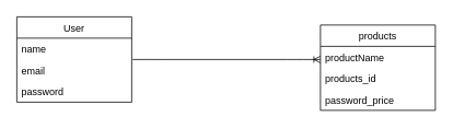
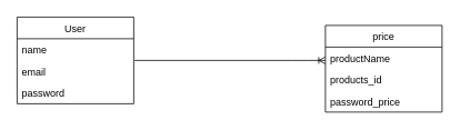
- <mxCell id="2" value="products" style="swimlane;fontStyle=0;childLayout=stackLayout;horizontal=1;startSize=26;fillColor=none;horizontalStack=0;resizeParent=1;resizeParentMax=0;resizeLast=0;collapsible=1;marginBottom=0;" parent="1" vertex="1"><mxGeometry x="390" y="30" width="140" height="104" as="geometry" /></mxCell>
+ <mxCell id="2" value="price" style="swimlane;fontStyle=0;childLayout=stackLayout;horizontal=1;startSize=26;fillColor=none;horizontalStack=0;resizeParent=1;resizeParentMax=0;resizeLast=0;collapsible=1;marginBottom=0;" parent="1" vertex="1"><mxGeometry x="390" y="30" width="140" height="104" as="geometry" /></mxCell>
